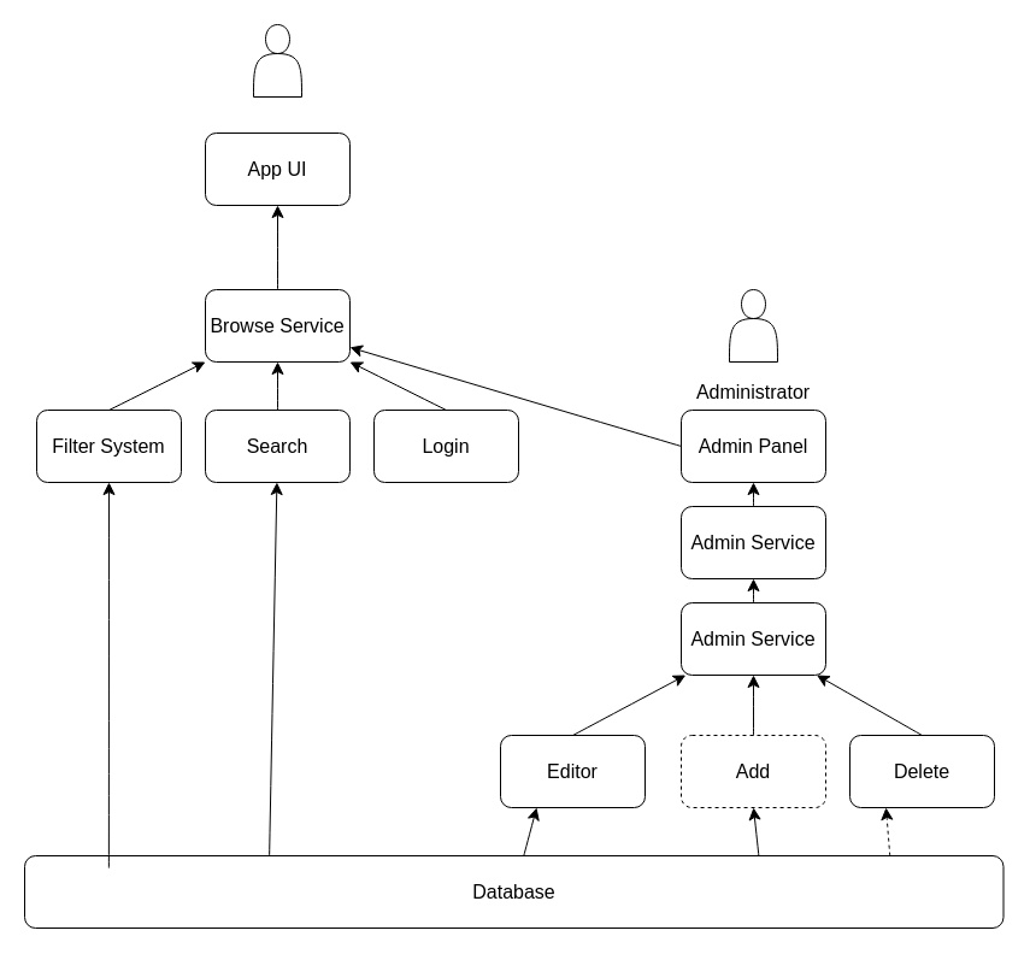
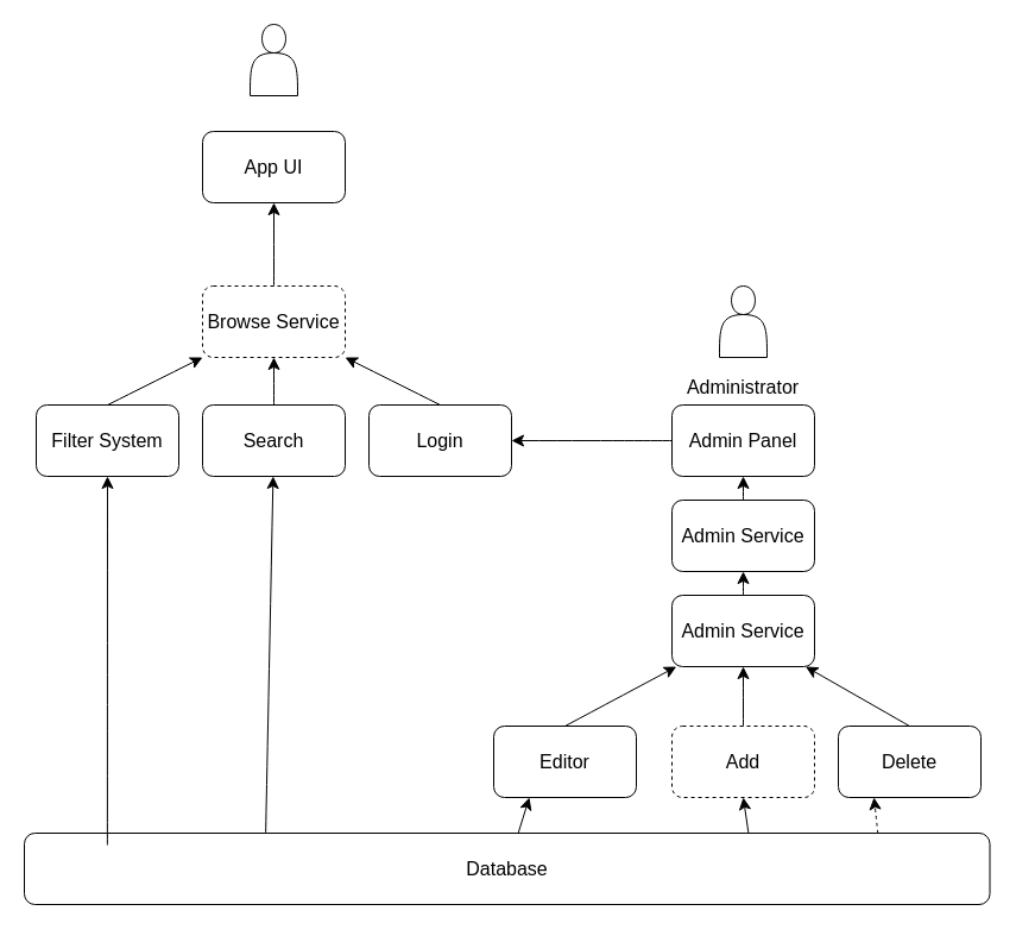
- <mxCell id="3" value="Browse Service" style="rounded=1;whiteSpace=wrap;html=1;fontSize=16;" vertex="1" parent="1"><mxGeometry x="170" y="240" width="120" height="60" as="geometry" /></mxCell>
+ <mxCell id="3" value="Browse Service" style="rounded=1;whiteSpace=wrap;html=1;fontSize=16;dashed=1;" vertex="1" parent="1"><mxGeometry x="170" y="240" width="120" height="60" as="geometry" /></mxCell>
- <mxCell id="28" value="" style="endArrow=classic;html=1;rounded=0;fontSize=12;startSize=8;endSize=8;curved=1;exitX=0;exitY=0.5;exitDx=0;exitDy=0;" edge="1" parent="1" source="14" target="3"><mxGeometry width="50" height="50" relative="1" as="geometry"><mxPoint x="400" y="400" as="sourcePoint" /><mxPoint x="450" y="350" as="targetPoint" /></mxGeometry></mxCell>
+ <mxCell id="28" value="" style="endArrow=classic;html=1;rounded=0;fontSize=12;startSize=8;endSize=8;curved=1;exitX=0;exitY=0.5;exitDx=0;exitDy=0;entryX=1;entryY=0.5;entryDx=0;entryDy=0;" edge="1" parent="1" source="14" target="7"><mxGeometry width="50" height="50" relative="1" as="geometry"><mxPoint x="400" y="400" as="sourcePoint" /><mxPoint x="450" y="350" as="targetPoint" /></mxGeometry></mxCell>
- <mxCell id="11" value="Database" style="rounded=1;whiteSpace=wrap;html=1;fontSize=16;" vertex="1" parent="1"><mxGeometry x="20" y="710" width="812.5" height="60" as="geometry" /></mxCell>
+ <mxCell id="11" value="Database" style="rounded=1;whiteSpace=wrap;html=1;fontSize=16;" vertex="1" parent="1"><mxGeometry x="20" y="700" width="812.5" height="60" as="geometry" /></mxCell>
